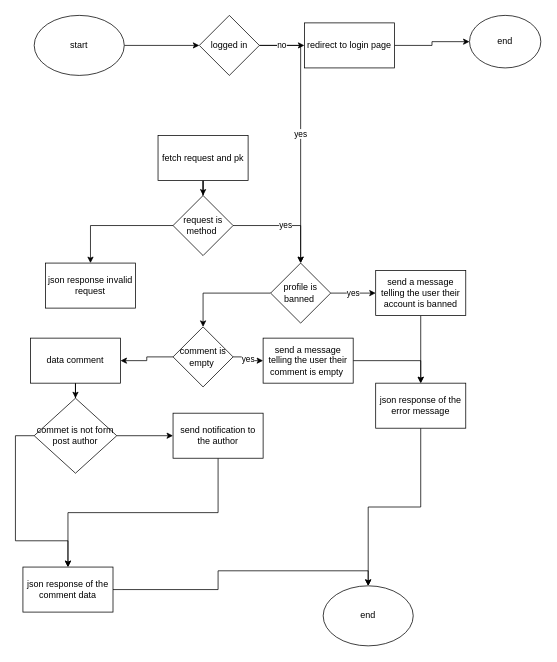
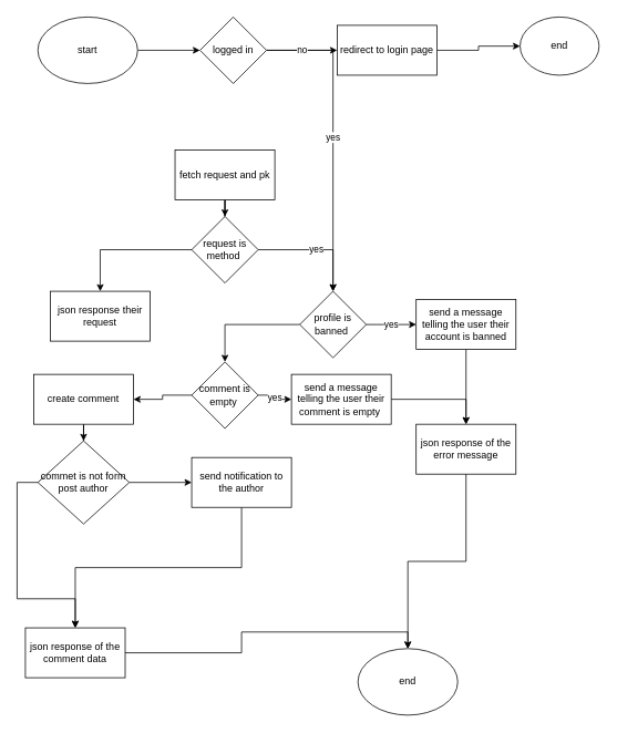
- <mxCell id="34" value="logged in" style="rhombus;whiteSpace=wrap;html=1;" vertex="1" parent="1"><mxGeometry x="265" y="20" width="80" height="80" as="geometry" /></mxCell>
+ <mxCell id="34" value="logged in" style="rhombus;whiteSpace=wrap;html=1;" vertex="1" parent="1"><mxGeometry x="240" y="20" width="80" height="80" as="geometry" /></mxCell>
- <mxCell id="16" value="json response invalid request" style="whiteSpace=wrap;html=1;" parent="1" vertex="1"><mxGeometry x="60" y="350" width="120" height="60" as="geometry" /></mxCell>
+ <mxCell id="16" value="json response their request" style="whiteSpace=wrap;html=1;" parent="1" vertex="1"><mxGeometry x="60" y="350" width="120" height="60" as="geometry" /></mxCell>
- <mxCell id="23" value="data comment" style="whiteSpace=wrap;html=1;" parent="1" vertex="1"><mxGeometry x="40" y="450" width="120" height="60" as="geometry" /></mxCell>
+ <mxCell id="23" value="create comment" style="whiteSpace=wrap;html=1;" parent="1" vertex="1"><mxGeometry x="40" y="450" width="120" height="60" as="geometry" /></mxCell>
